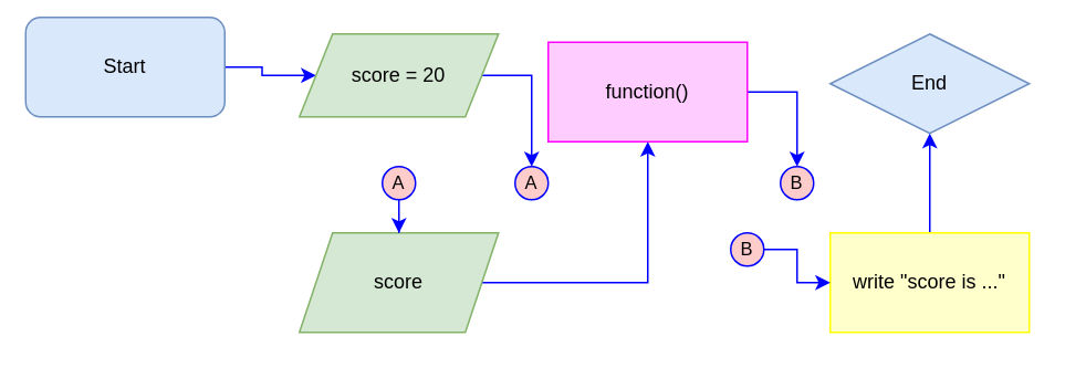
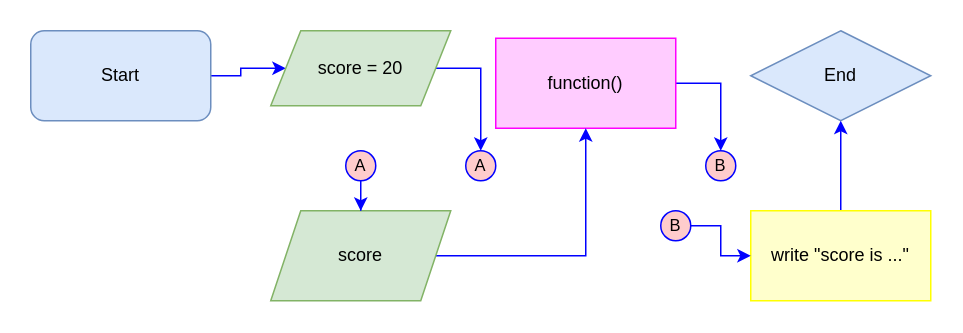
- <mxCell id="3" value="Start" style="rounded=1;whiteSpace=wrap;html=1;fillColor=#dae8fc;strokeColor=#6c8ebf;" parent="1" vertex="1"><mxGeometry x="15" y="10" width="120" height="60" as="geometry" /></mxCell>
+ <mxCell id="3" value="Start" style="rounded=1;whiteSpace=wrap;html=1;fillColor=#dae8fc;strokeColor=#6c8ebf;" parent="1" vertex="1"><mxGeometry x="20" y="20" width="120" height="60" as="geometry" /></mxCell>
